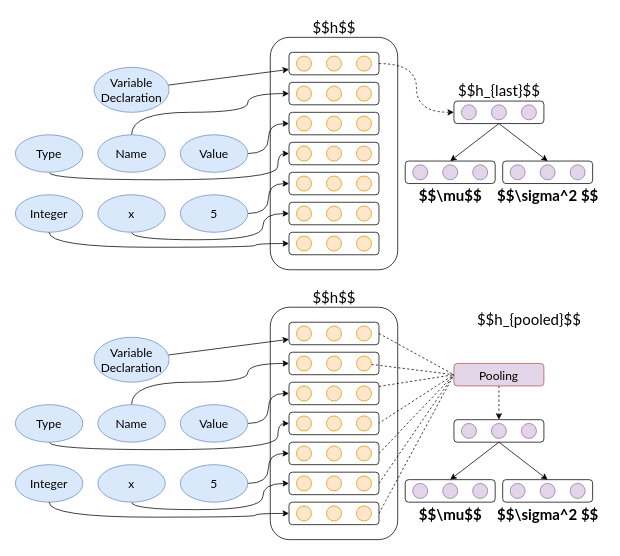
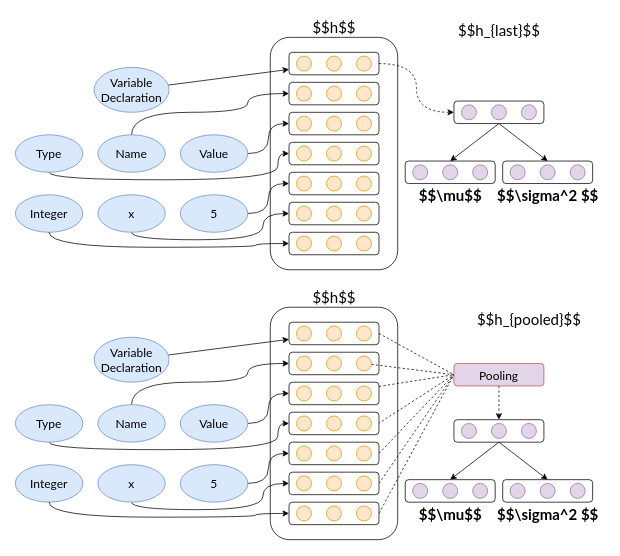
- <mxCell id="62" value="$$h_{last}$$" style="text;html=1;align=center;verticalAlign=middle;resizable=0;points=[];autosize=1;strokeColor=none;fontFamily=Lato;fontSource=https%3A%2F%2Ffonts.googleapis.com%2Fcss%3Ffamily%3DLato;fontSize=20;" vertex="1" parent="1"><mxGeometry x="605" y="104" width="120" height="30" as="geometry" /></mxCell>
+ <mxCell id="62" value="$$h_{last}$$" style="text;html=1;align=center;verticalAlign=middle;resizable=0;points=[];autosize=1;strokeColor=none;fontFamily=Lato;fontSource=https%3A%2F%2Ffonts.googleapis.com%2Fcss%3Ffamily%3DLato;fontSize=20;" vertex="1" parent="1"><mxGeometry x="605" y="24" width="120" height="30" as="geometry" /></mxCell>
